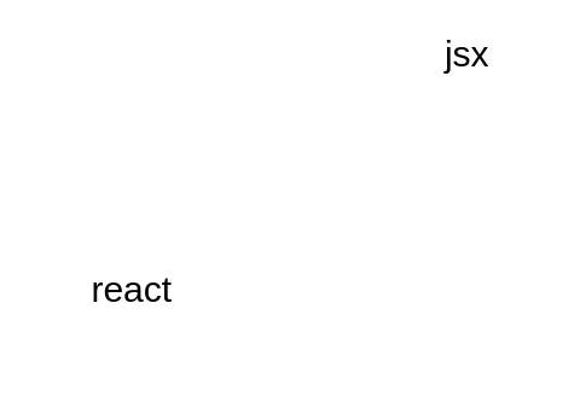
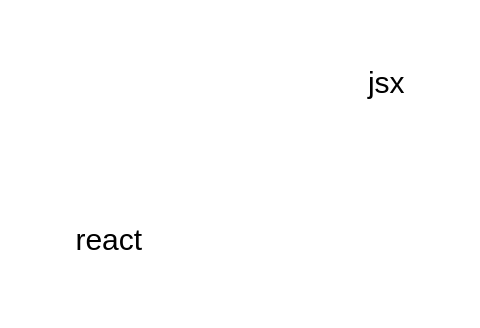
- <mxCell id="3" value="jsx" style="text;html=1;align=center;verticalAlign=middle;resizable=0;points=[];autosize=1;strokeColor=none;fillColor=none;" vertex="1" parent="1"><mxGeometry x="137" y="5" width="33" height="26" as="geometry" /></mxCell>
+ <mxCell id="3" value="jsx" style="text;html=1;align=center;verticalAlign=middle;resizable=0;points=[];autosize=1;strokeColor=none;fillColor=none;" vertex="1" parent="1"><mxGeometry x="137" y="20" width="33" height="26" as="geometry" /></mxCell>
